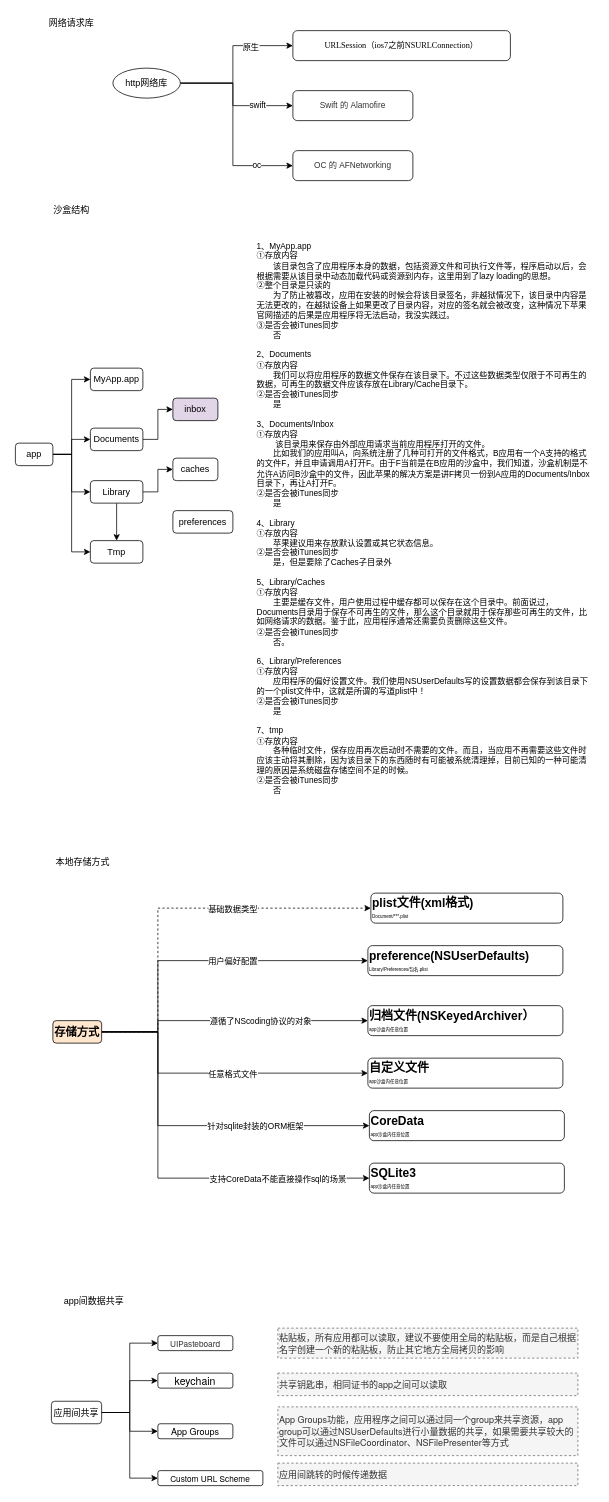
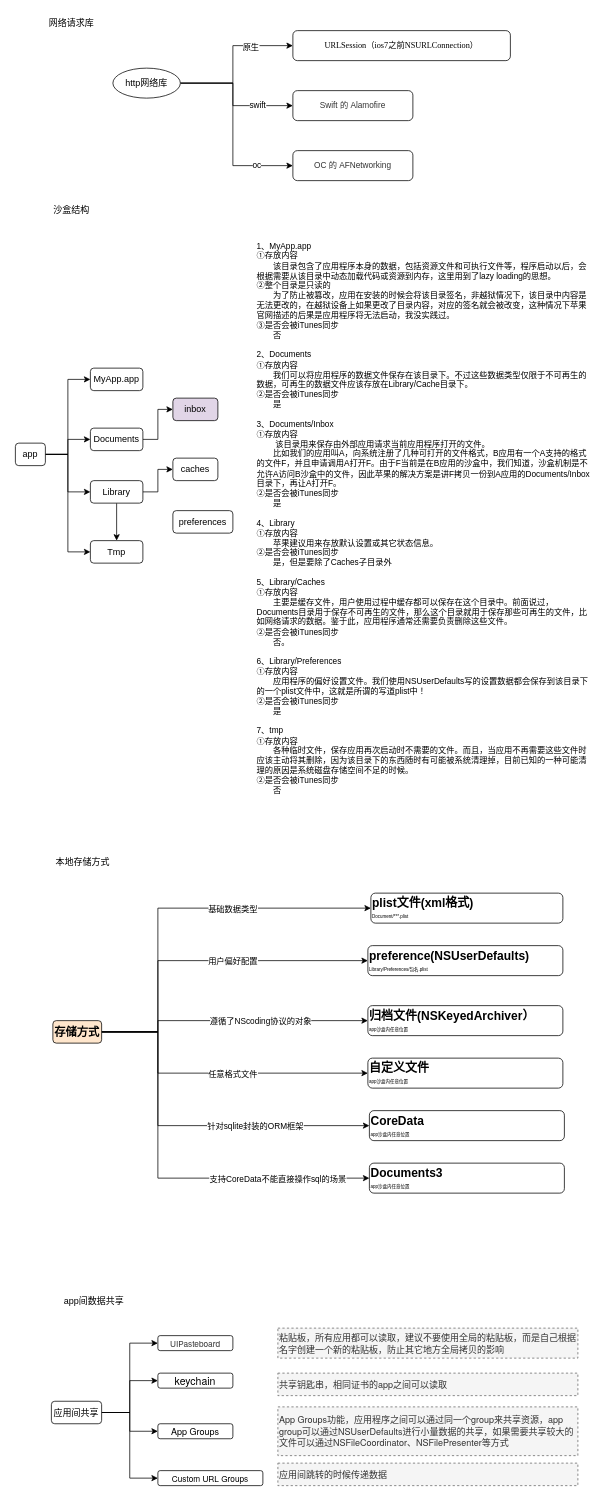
- <mxCell id="17" value="app" style="rounded=1;whiteSpace=wrap;html=1;" vertex="1" parent="1"><mxGeometry x="20" y="590" width="50" height="30" as="geometry" /></mxCell>
+ <mxCell id="17" value="app" style="rounded=1;whiteSpace=wrap;html=1;" vertex="1" parent="1"><mxGeometry x="20" y="590" width="40" height="30" as="geometry" /></mxCell>
- <mxCell id="32" style="edgeStyle=orthogonalEdgeStyle;rounded=0;orthogonalLoop=1;jettySize=auto;html=1;entryX=0;entryY=0.5;entryDx=0;entryDy=0;dashed=1;" edge="1" parent="1" source="44" target="46"><mxGeometry relative="1" as="geometry"><Array as="points"><mxPoint x="210" y="1375" /><mxPoint x="210" y="1210" /></Array></mxGeometry></mxCell>
+ <mxCell id="32" style="edgeStyle=orthogonalEdgeStyle;rounded=0;orthogonalLoop=1;jettySize=auto;html=1;entryX=0;entryY=0.5;entryDx=0;entryDy=0;" edge="1" parent="1" source="44" target="46"><mxGeometry relative="1" as="geometry"><Array as="points"><mxPoint x="210" y="1375" /><mxPoint x="210" y="1210" /></Array></mxGeometry></mxCell>
- <mxCell id="50" value="&lt;div&gt;&lt;span style=&quot;font-size: 16px&quot;&gt;&lt;b&gt;SQLite3&lt;/b&gt;&lt;/span&gt;&lt;/div&gt;&lt;div&gt;&lt;span style=&quot;font-size: 6px&quot;&gt;app沙盒内任意位置&lt;/span&gt;&lt;/div&gt;" style="rounded=1;whiteSpace=wrap;html=1;align=left;" vertex="1" parent="1"><mxGeometry x="492" y="1550" width="260" height="40" as="geometry" /></mxCell>
+ <mxCell id="50" value="&lt;div&gt;&lt;span style=&quot;font-size: 16px&quot;&gt;&lt;b&gt;Documents3&lt;/b&gt;&lt;/span&gt;&lt;/div&gt;&lt;div&gt;&lt;span style=&quot;font-size: 6px&quot;&gt;app沙盒内任意位置&lt;/span&gt;&lt;/div&gt;" style="rounded=1;whiteSpace=wrap;html=1;align=left;" vertex="1" parent="1"><mxGeometry x="492" y="1550" width="260" height="40" as="geometry" /></mxCell>
- <mxCell id="55" value="&lt;h4 style=&quot;margin: 10px 0px ; padding: 0px ; color: rgb(51 , 51 , 51) ; font-family: &amp;#34;pingfang sc&amp;#34; , &amp;#34;microsoft yahei&amp;#34; , &amp;#34;helvetica neue&amp;#34; , &amp;#34;helvetica&amp;#34; , &amp;#34;arial&amp;#34; , sans-serif ; text-align: left ; background-color: rgb(255 , 255 , 255)&quot;&gt;&lt;span style=&quot;margin: 0px ; padding: 0px ; color: rgb(0 , 0 , 0) ; font-family: &amp;#34;pingfang sc&amp;#34; , &amp;#34;microsoft yahei&amp;#34; , &amp;#34;helvetica neue&amp;#34; , &amp;#34;helvetica&amp;#34; , &amp;#34;arial&amp;#34; , sans-serif ; font-weight: normal&quot;&gt;&lt;font style=&quot;font-size: 11px&quot;&gt;Custom URL Scheme&lt;/font&gt;&lt;/span&gt;&lt;br&gt;&lt;/h4&gt;" style="rounded=1;whiteSpace=wrap;html=1;" vertex="1" parent="1"><mxGeometry x="210" y="1960" width="140" height="20" as="geometry" /></mxCell>
+ <mxCell id="55" value="&lt;h4 style=&quot;margin: 10px 0px ; padding: 0px ; color: rgb(51 , 51 , 51) ; font-family: &amp;#34;pingfang sc&amp;#34; , &amp;#34;microsoft yahei&amp;#34; , &amp;#34;helvetica neue&amp;#34; , &amp;#34;helvetica&amp;#34; , &amp;#34;arial&amp;#34; , sans-serif ; text-align: left ; background-color: rgb(255 , 255 , 255)&quot;&gt;&lt;span style=&quot;margin: 0px ; padding: 0px ; color: rgb(0 , 0 , 0) ; font-family: &amp;#34;pingfang sc&amp;#34; , &amp;#34;microsoft yahei&amp;#34; , &amp;#34;helvetica neue&amp;#34; , &amp;#34;helvetica&amp;#34; , &amp;#34;arial&amp;#34; , sans-serif ; font-weight: normal&quot;&gt;&lt;font style=&quot;font-size: 11px&quot;&gt;Custom URL Groups&lt;/font&gt;&lt;/span&gt;&lt;br&gt;&lt;/h4&gt;" style="rounded=1;whiteSpace=wrap;html=1;" vertex="1" parent="1"><mxGeometry x="210" y="1960" width="140" height="20" as="geometry" /></mxCell>
